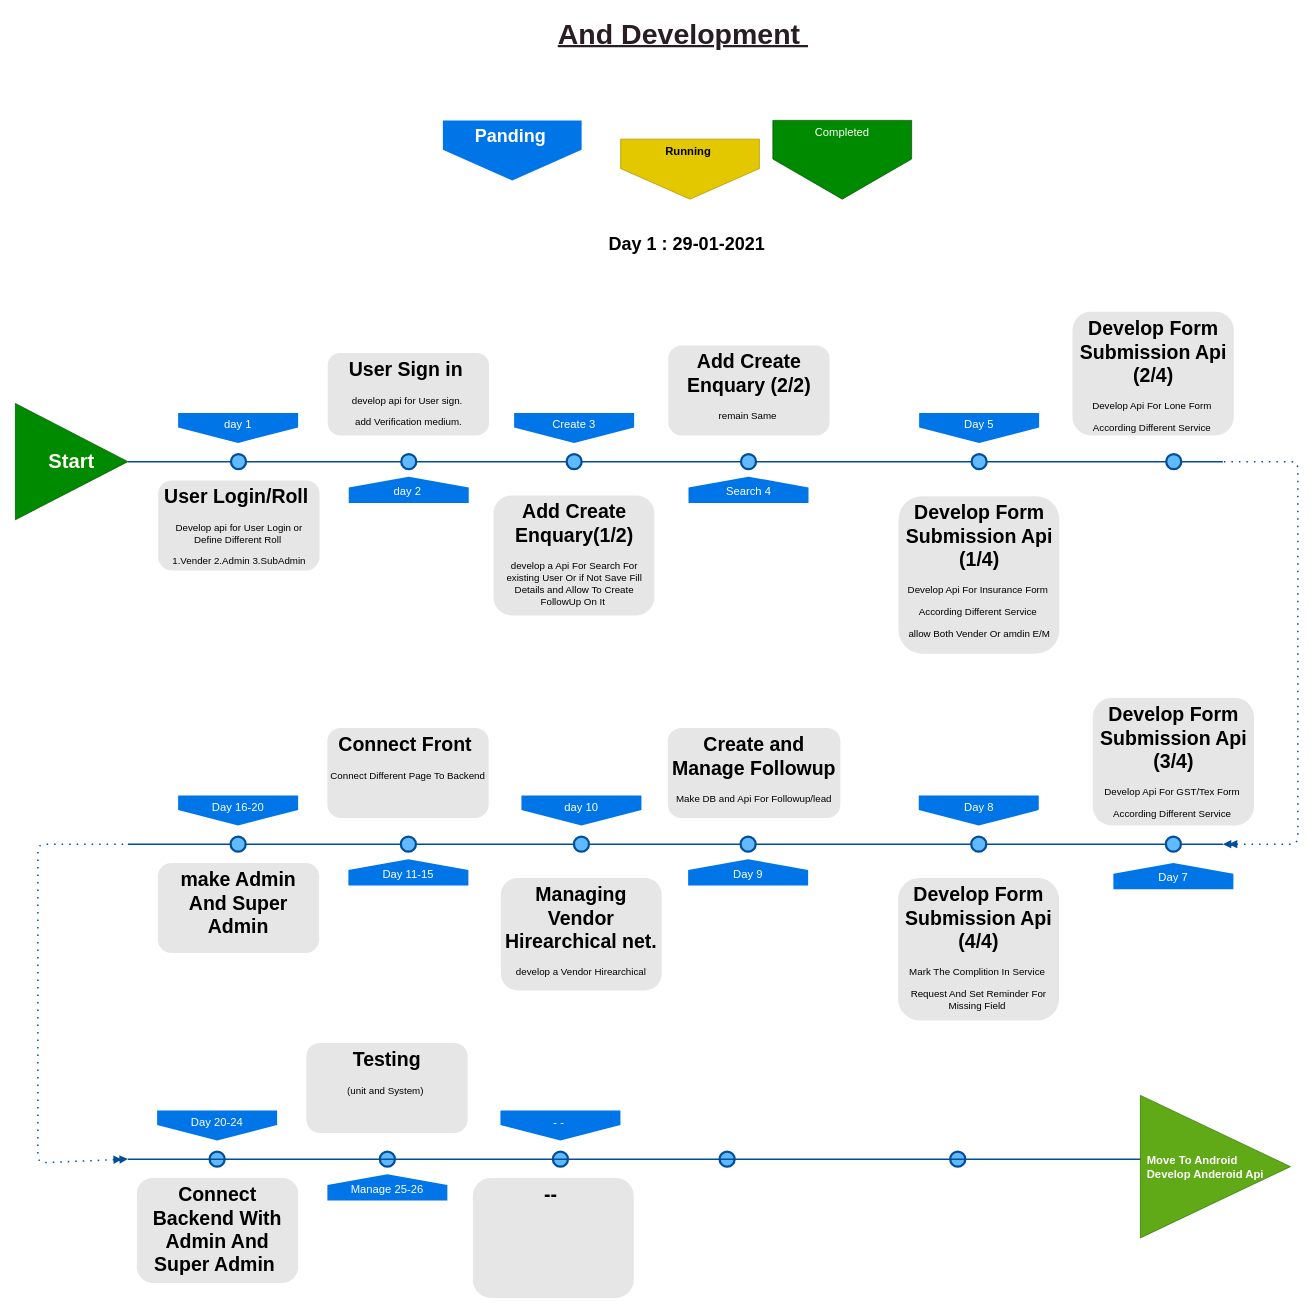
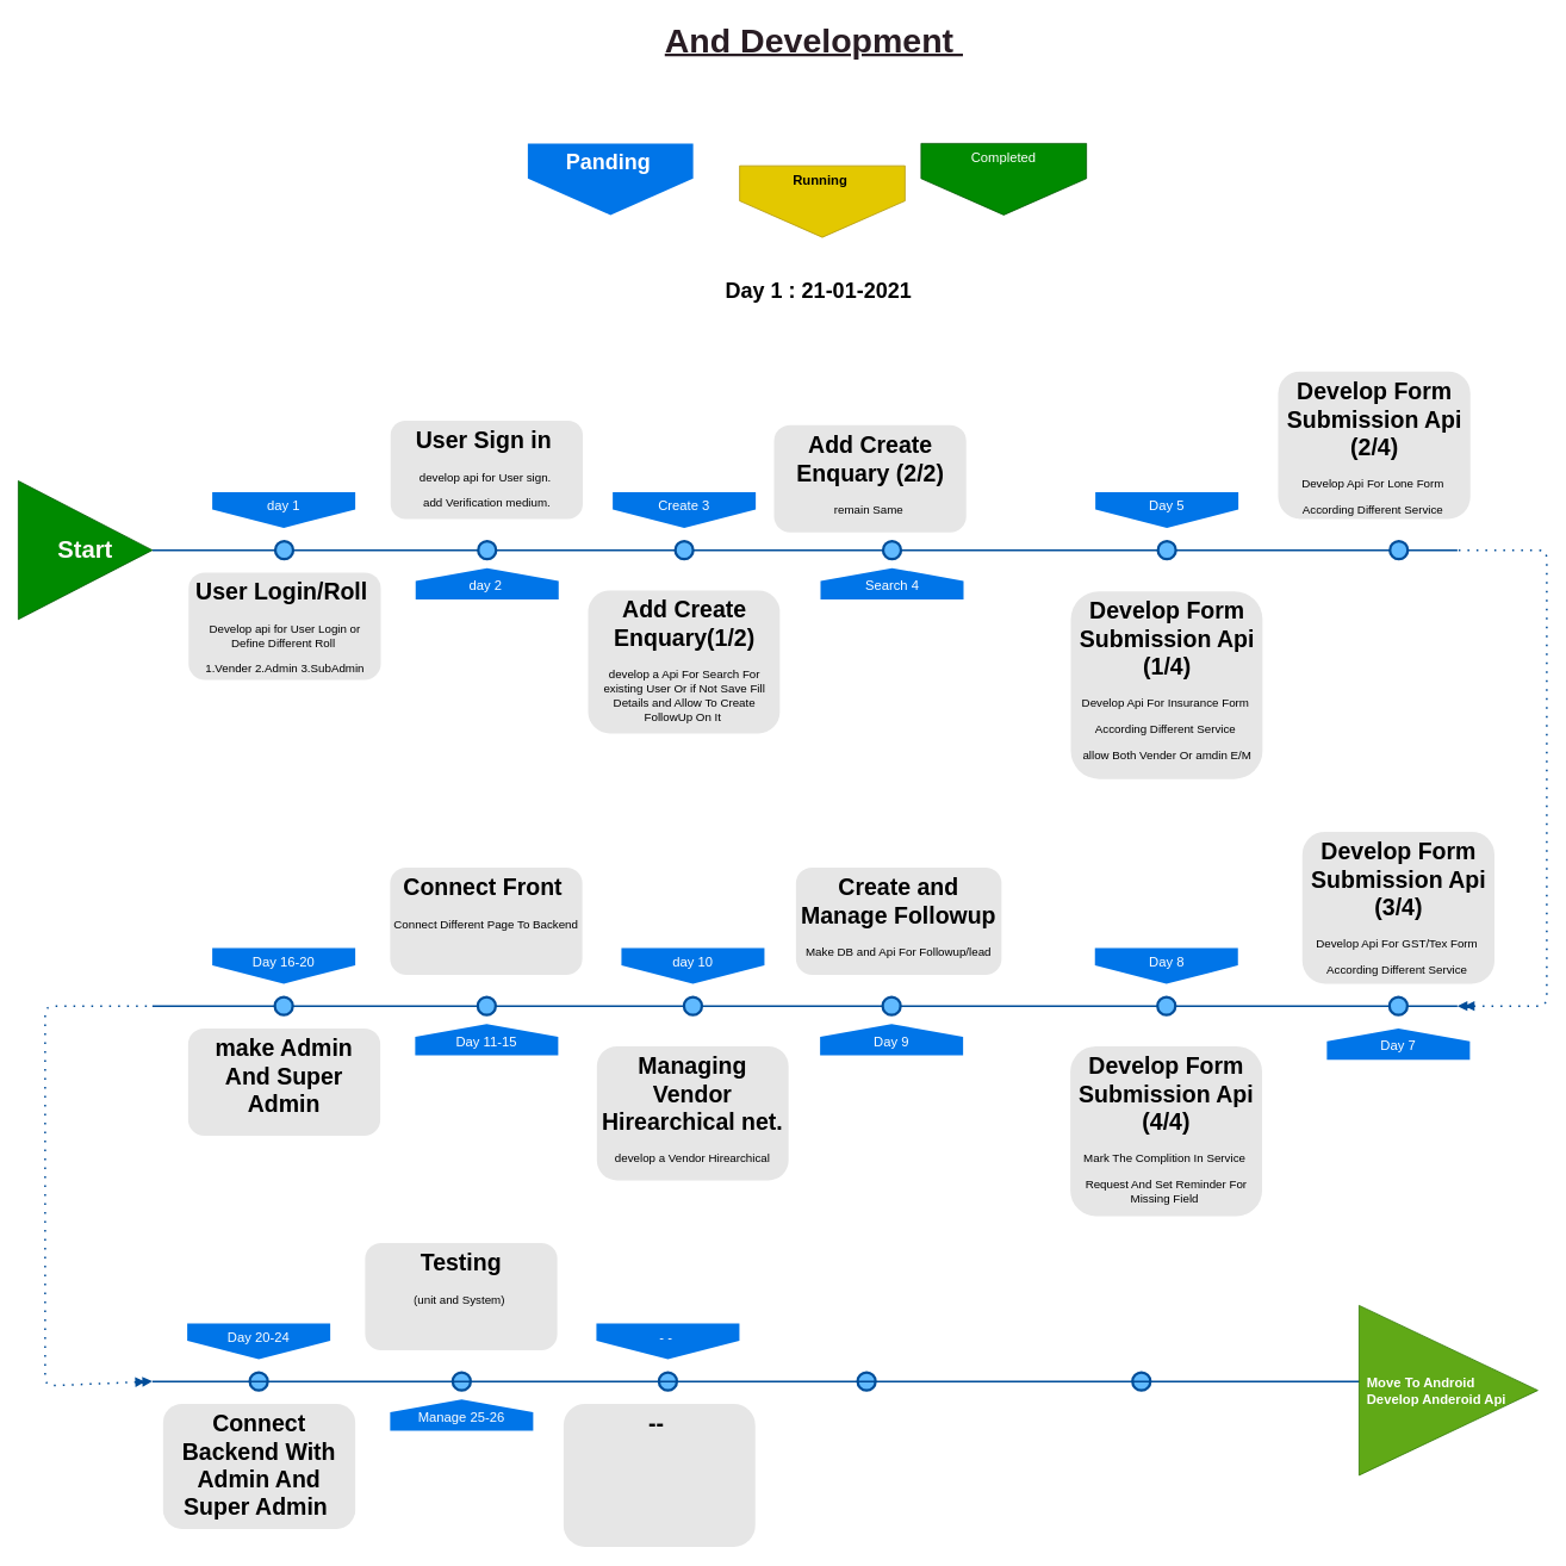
- <mxCell id="58" value="Completed" style="shape=offPageConnector;whiteSpace=wrap;html=1;fillColor=#008a00;fontSize=15;fontColor=#ffffff;size=0.509;verticalAlign=top;strokeColor=#005700;" vertex="1" parent="1"><mxGeometry x="1030" y="160" width="185" height="105" as="geometry" /></mxCell>
+ <mxCell id="58" value="Completed" style="shape=offPageConnector;whiteSpace=wrap;html=1;fillColor=#008a00;fontSize=15;fontColor=#ffffff;size=0.509;verticalAlign=top;strokeColor=#005700;" vertex="1" parent="1"><mxGeometry x="1030" y="160" width="185" height="80" as="geometry" /></mxCell>
- <mxCell id="60" value="&lt;font color=&quot;#000000&quot;&gt;&lt;b&gt;Day 1 : 29-01-2021&lt;/b&gt;&lt;/font&gt;" style="text;html=1;align=center;verticalAlign=middle;resizable=0;points=[];autosize=1;strokeColor=none;fillColor=none;fontSize=24;fontColor=#FFFFFF;" vertex="1" parent="1"><mxGeometry x="804.5" y="310" width="220" height="30" as="geometry" /></mxCell>
+ <mxCell id="60" value="&lt;font color=&quot;#000000&quot;&gt;&lt;b&gt;Day 1 : 21-01-2021&lt;/b&gt;&lt;/font&gt;" style="text;html=1;align=center;verticalAlign=middle;resizable=0;points=[];autosize=1;strokeColor=none;fillColor=none;fontSize=24;fontColor=#FFFFFF;" vertex="1" parent="1"><mxGeometry x="804.5" y="310" width="220" height="30" as="geometry" /></mxCell>
- <mxCell id="14" value="&lt;h1&gt;Add Create Enquary (2/2)&lt;/h1&gt;&lt;p&gt;remain Same&amp;nbsp;&lt;/p&gt;" style="text;html=1;spacing=5;spacingTop=-20;whiteSpace=wrap;overflow=hidden;strokeColor=none;strokeWidth=3;fillColor=#E6E6E6;fontSize=13;fontColor=#000000;align=center;rounded=1;" parent="1" vertex="1"><mxGeometry x="890.5" y="460" width="215" height="120" as="geometry" /></mxCell>
+ <mxCell id="14" value="&lt;h1&gt;Add Create Enquary (2/2)&lt;/h1&gt;&lt;p&gt;remain Same&amp;nbsp;&lt;/p&gt;" style="text;html=1;spacing=5;spacingTop=-20;whiteSpace=wrap;overflow=hidden;strokeColor=none;strokeWidth=3;fillColor=#E6E6E6;fontSize=13;fontColor=#000000;align=center;rounded=1;" parent="1" vertex="1"><mxGeometry x="865.5" y="475" width="215" height="120" as="geometry" /></mxCell>
